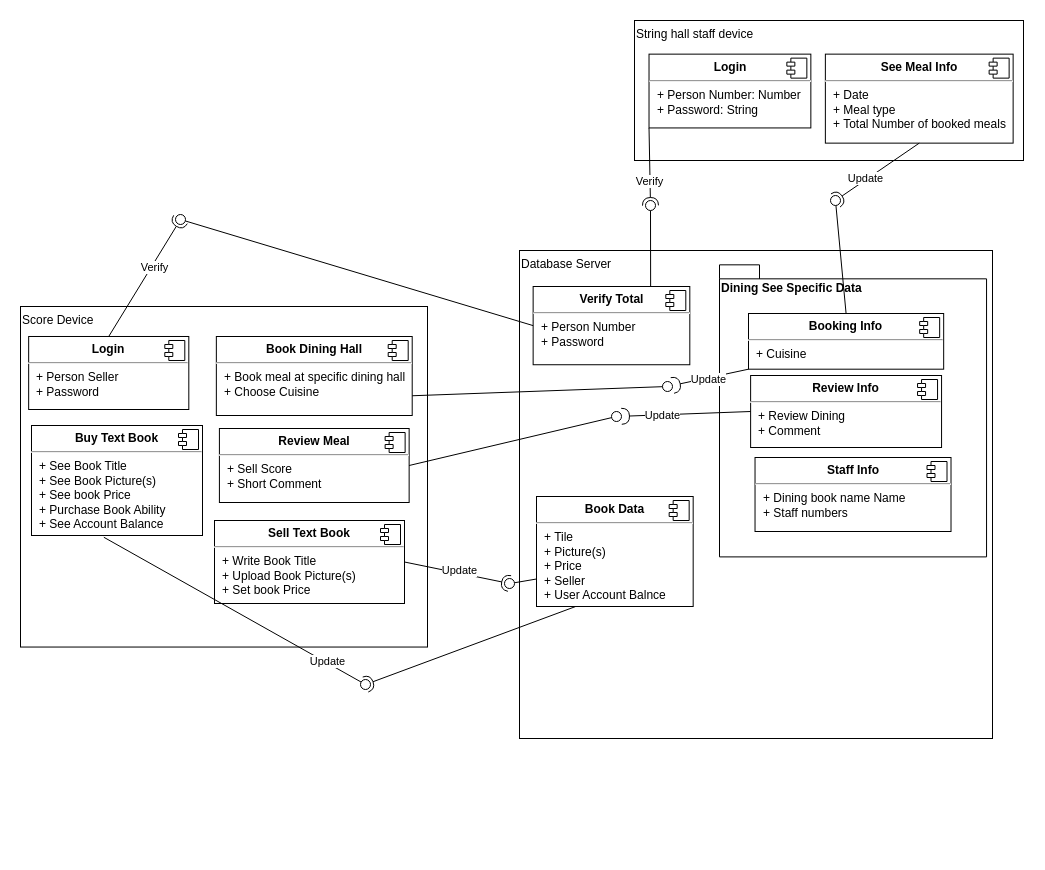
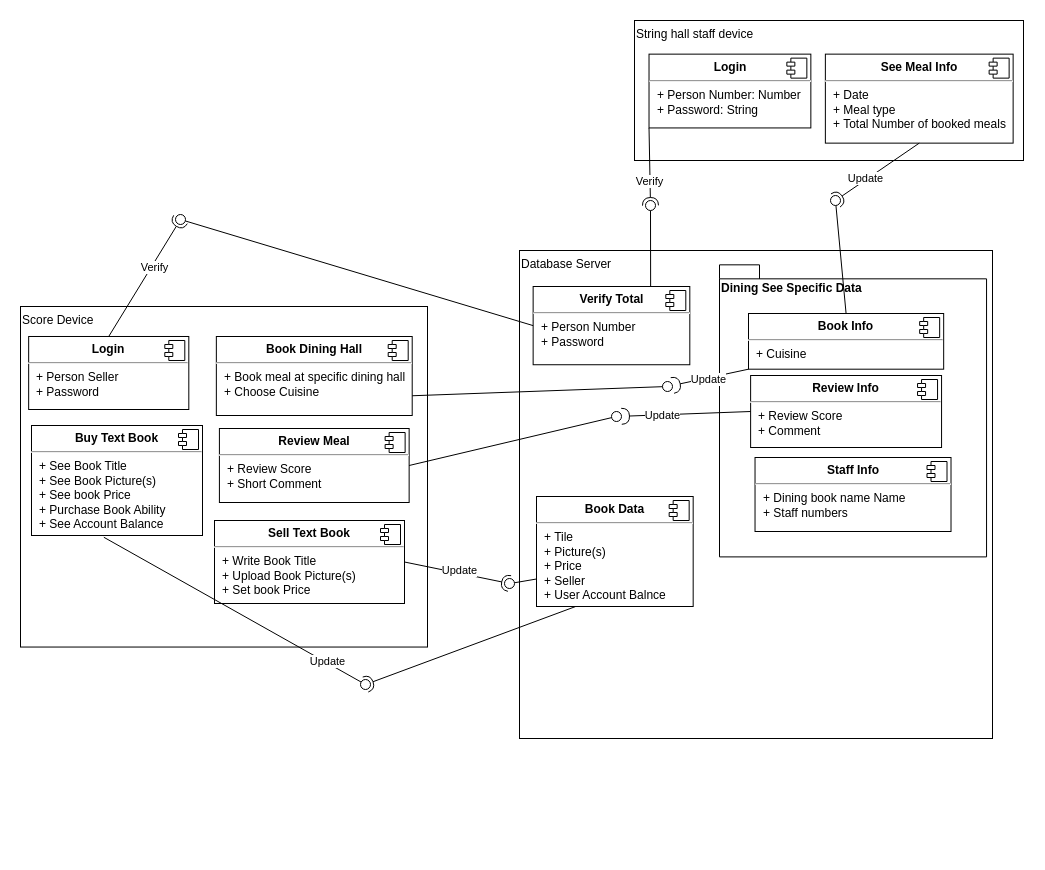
- <mxCell id="7" value="&lt;p style=&quot;margin: 0px ; margin-top: 6px ; text-align: center&quot;&gt;&lt;b&gt;Booking Info&lt;/b&gt;&lt;/p&gt;&lt;hr&gt;&lt;p style=&quot;margin: 0px ; margin-left: 8px&quot;&gt;+ Cuisine&amp;nbsp;&lt;/p&gt;" style="align=left;overflow=fill;html=1;dropTarget=0;" parent="3" vertex="1"><mxGeometry x="229" y="63" width="195.17" height="55.69" as="geometry" /></mxCell>
+ <mxCell id="7" value="&lt;p style=&quot;margin: 0px ; margin-top: 6px ; text-align: center&quot;&gt;&lt;b&gt;Book Info&lt;/b&gt;&lt;/p&gt;&lt;hr&gt;&lt;p style=&quot;margin: 0px ; margin-left: 8px&quot;&gt;+ Cuisine&amp;nbsp;&lt;/p&gt;" style="align=left;overflow=fill;html=1;dropTarget=0;" parent="3" vertex="1"><mxGeometry x="229" y="63" width="195.17" height="55.69" as="geometry" /></mxCell>
- <mxCell id="11" value="&lt;p style=&quot;margin: 0px ; margin-top: 6px ; text-align: center&quot;&gt;&lt;b&gt;Review Info&lt;/b&gt;&lt;/p&gt;&lt;hr&gt;&lt;p style=&quot;margin: 0px ; margin-left: 8px&quot;&gt;+ Review Dining&lt;br&gt;+ Comment&amp;nbsp;&lt;/p&gt;" style="align=left;overflow=fill;html=1;dropTarget=0;" parent="3" vertex="1"><mxGeometry x="231.12" y="125" width="190.94" height="72" as="geometry" /></mxCell>
+ <mxCell id="11" value="&lt;p style=&quot;margin: 0px ; margin-top: 6px ; text-align: center&quot;&gt;&lt;b&gt;Review Info&lt;/b&gt;&lt;/p&gt;&lt;hr&gt;&lt;p style=&quot;margin: 0px ; margin-left: 8px&quot;&gt;+ Review Score&lt;br&gt;+ Comment&amp;nbsp;&lt;/p&gt;" style="align=left;overflow=fill;html=1;dropTarget=0;" parent="3" vertex="1"><mxGeometry x="231.12" y="125" width="190.94" height="72" as="geometry" /></mxCell>
- <mxCell id="27" value="&lt;p style=&quot;margin: 0px ; margin-top: 6px ; text-align: center&quot;&gt;&lt;b&gt;Review Meal&lt;/b&gt;&lt;/p&gt;&lt;hr&gt;&lt;p style=&quot;margin: 0px ; margin-left: 8px&quot;&gt;+ Sell Score&lt;br&gt;+ Short Comment&amp;nbsp;&lt;/p&gt;" style="align=left;overflow=fill;html=1;dropTarget=0;" parent="21" vertex="1"><mxGeometry x="198.91" y="122" width="189.73" height="74" as="geometry" /></mxCell>
+ <mxCell id="27" value="&lt;p style=&quot;margin: 0px ; margin-top: 6px ; text-align: center&quot;&gt;&lt;b&gt;Review Meal&lt;/b&gt;&lt;/p&gt;&lt;hr&gt;&lt;p style=&quot;margin: 0px ; margin-left: 8px&quot;&gt;+ Review Score&lt;br&gt;+ Short Comment&amp;nbsp;&lt;/p&gt;" style="align=left;overflow=fill;html=1;dropTarget=0;" parent="21" vertex="1"><mxGeometry x="198.91" y="122" width="189.73" height="74" as="geometry" /></mxCell>
